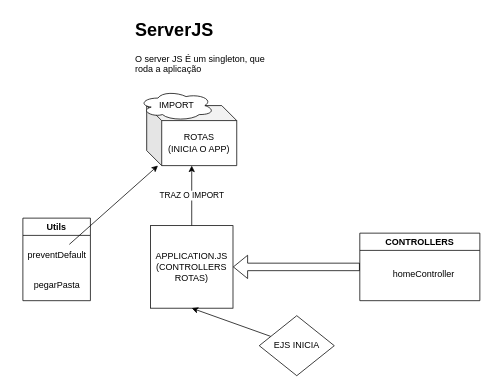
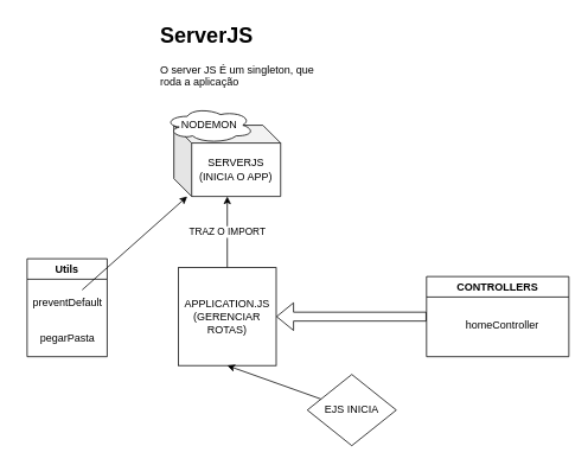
- <mxCell id="6" value="IMPORT" style="ellipse;shape=cloud;whiteSpace=wrap;html=1;" parent="1" vertex="1"><mxGeometry x="185" y="120" width="100" height="40" as="geometry" /></mxCell>
+ <mxCell id="6" value="NODEMON" style="ellipse;shape=cloud;whiteSpace=wrap;html=1;" parent="1" vertex="1"><mxGeometry x="185" y="120" width="100" height="40" as="geometry" /></mxCell>
- <mxCell id="2" value="ROTAS&lt;br&gt;(INICIA O APP)" style="shape=cube;whiteSpace=wrap;html=1;boundedLbl=1;backgroundOutline=1;darkOpacity=0.05;darkOpacity2=0.1;" parent="1" vertex="1"><mxGeometry x="195" y="140" width="120" height="80" as="geometry" /></mxCell>
+ <mxCell id="2" value="SERVERJS&lt;br&gt;(INICIA O APP)" style="shape=cube;whiteSpace=wrap;html=1;boundedLbl=1;backgroundOutline=1;darkOpacity=0.05;darkOpacity2=0.1;" parent="1" vertex="1"><mxGeometry x="195" y="140" width="120" height="80" as="geometry" /></mxCell>
- <mxCell id="5" value="APPLICATION.JS&lt;br&gt;(CONTROLLERS ROTAS)" style="whiteSpace=wrap;html=1;aspect=fixed;" parent="1" vertex="1"><mxGeometry x="200" y="300" width="110" height="110" as="geometry" /></mxCell>
+ <mxCell id="5" value="APPLICATION.JS&lt;br&gt;(GERENCIAR ROTAS)" style="whiteSpace=wrap;html=1;aspect=fixed;" parent="1" vertex="1"><mxGeometry x="200" y="300" width="110" height="110" as="geometry" /></mxCell>
